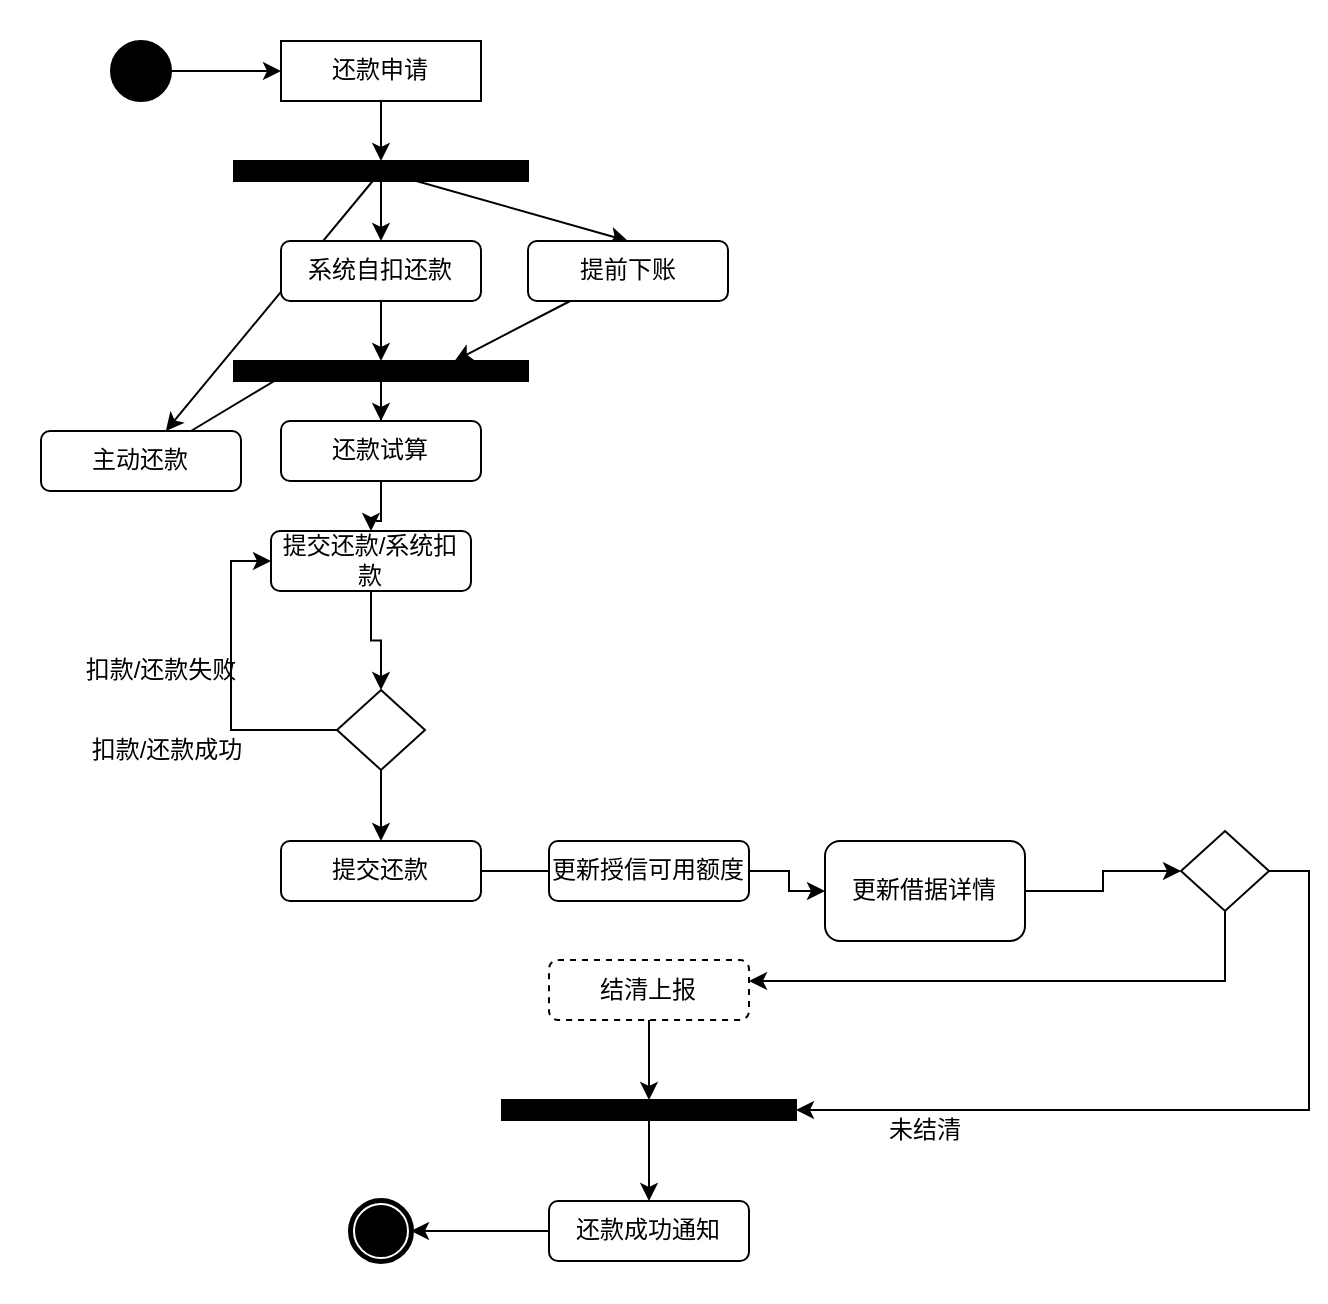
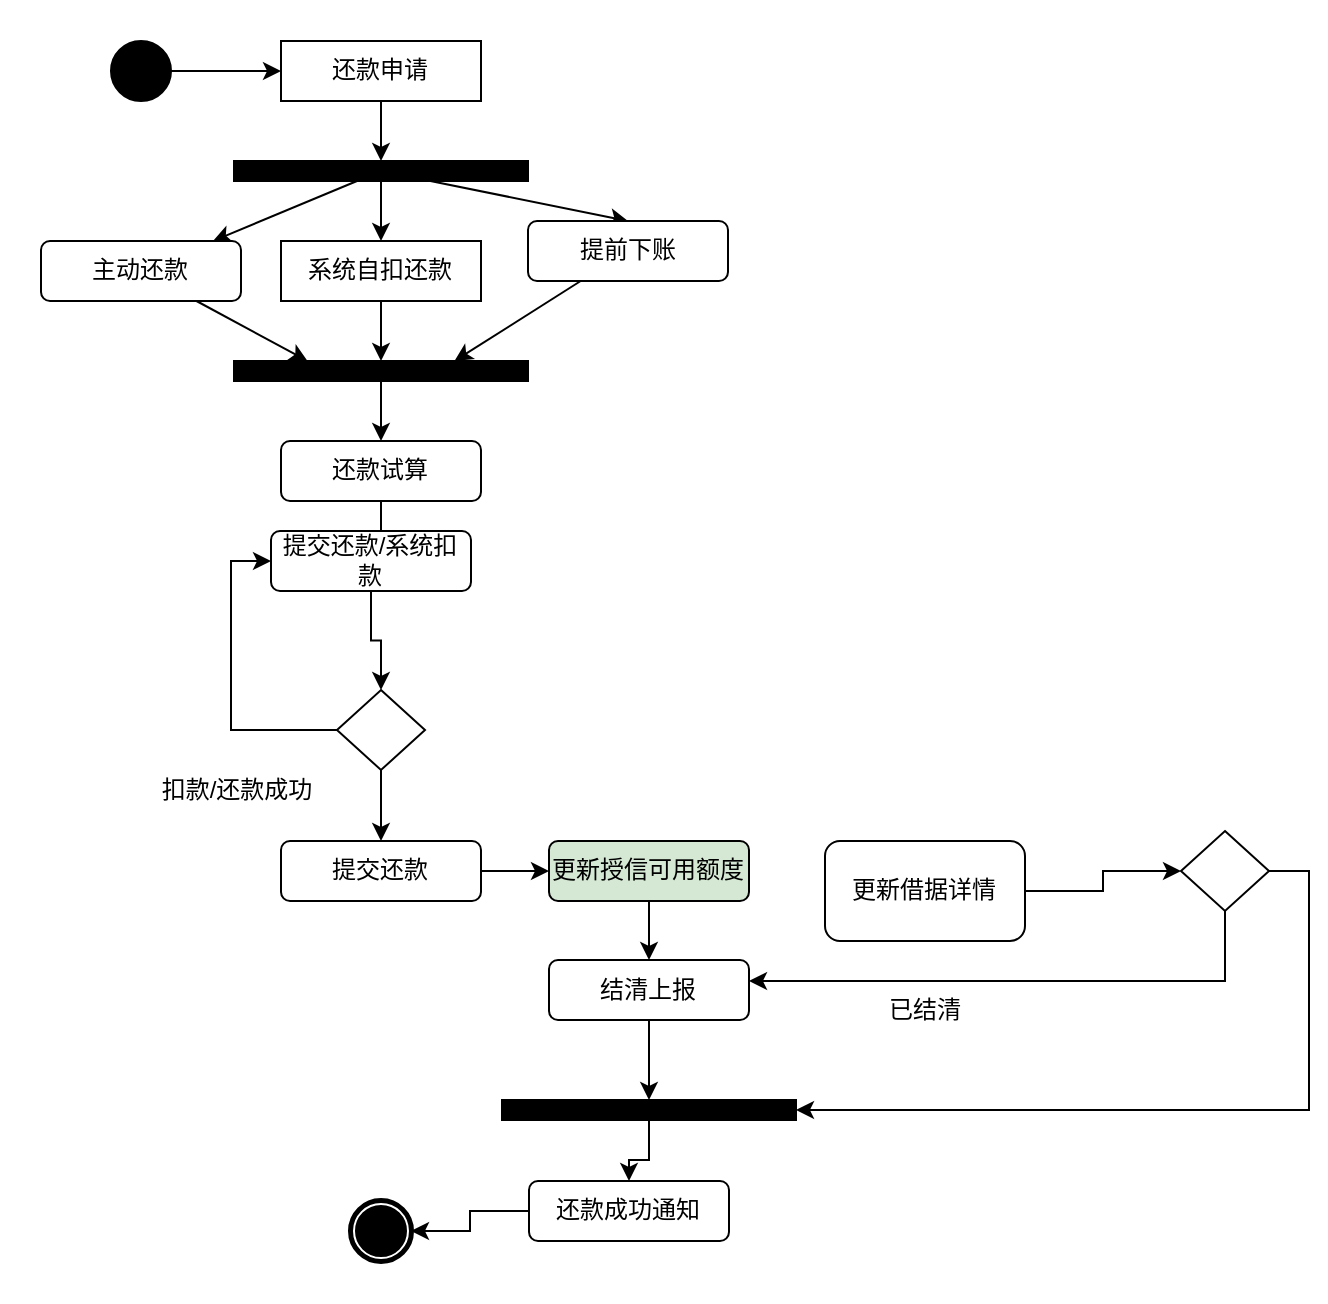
- <mxCell id="13" value="系统自扣还款" style="rounded=1;whiteSpace=wrap;html=1;" parent="1" vertex="1"><mxGeometry x="140" y="120" width="100" height="30" as="geometry" /></mxCell>
+ <mxCell id="13" value="系统自扣还款" style="whiteSpace=wrap;html=1;rounded=0;" parent="1" vertex="1"><mxGeometry x="140" y="120" width="100" height="30" as="geometry" /></mxCell>
- <mxCell id="15" value="提前下账" style="rounded=1;whiteSpace=wrap;html=1;" parent="1" vertex="1"><mxGeometry x="263.5" y="120" width="100" height="30" as="geometry" /></mxCell>
+ <mxCell id="15" value="提前下账" style="rounded=1;whiteSpace=wrap;html=1;" parent="1" vertex="1"><mxGeometry x="263.5" y="110" width="100" height="30" as="geometry" /></mxCell>
- <mxCell id="19" value="还款试算" style="rounded=1;whiteSpace=wrap;html=1;" parent="1" vertex="1"><mxGeometry x="140" y="210" width="100" height="30" as="geometry" /></mxCell>
+ <mxCell id="19" value="还款试算" style="rounded=1;whiteSpace=wrap;html=1;" parent="1" vertex="1"><mxGeometry x="140" y="220" width="100" height="30" as="geometry" /></mxCell>
- <mxCell id="11" value="主动还款" style="rounded=1;whiteSpace=wrap;html=1;" parent="1" vertex="1"><mxGeometry x="20" y="215" width="100" height="30" as="geometry" /></mxCell>
+ <mxCell id="11" value="主动还款" style="rounded=1;whiteSpace=wrap;html=1;" parent="1" vertex="1"><mxGeometry x="20" y="120" width="100" height="30" as="geometry" /></mxCell>
- <mxCell id="25" value="扣款/还款失败" style="text;html=1;align=center;verticalAlign=middle;resizable=0;points=[];autosize=1;strokeColor=none;fillColor=none;" parent="1" vertex="1"><mxGeometry x="30" y="320" width="100" height="30" as="geometry" /></mxCell>
- <mxCell id="32" value="扣款/还款成功" style="text;html=1;align=center;verticalAlign=middle;resizable=0;points=[];autosize=1;strokeColor=none;fillColor=none;" parent="1" vertex="1"><mxGeometry x="33" y="359.5" width="100" height="30" as="geometry" /></mxCell>
+ <mxCell id="32" value="扣款/还款成功" style="text;html=1;align=center;verticalAlign=middle;resizable=0;points=[];autosize=1;strokeColor=none;fillColor=none;" parent="1" vertex="1"><mxGeometry x="68" y="379.5" width="100" height="30" as="geometry" /></mxCell>
- <mxCell id="26" value="" style="edgeStyle=orthogonalEdgeStyle;rounded=0;orthogonalLoop=1;jettySize=auto;html=1;endArrow=none;" parent="1" source="27" target="29" edge="1"><mxGeometry relative="1" as="geometry" /></mxCell>
+ <mxCell id="26" value="" style="edgeStyle=orthogonalEdgeStyle;rounded=0;orthogonalLoop=1;jettySize=auto;html=1;" parent="1" source="27" target="29" edge="1"><mxGeometry relative="1" as="geometry" /></mxCell>
- <mxCell id="29" value="更新授信可用额度" style="rounded=1;whiteSpace=wrap;html=1;" parent="1" vertex="1"><mxGeometry x="274" y="420" width="100" height="30" as="geometry" /></mxCell>
+ <mxCell id="29" value="更新授信可用额度" style="rounded=1;whiteSpace=wrap;html=1;fillColor=#d5e8d4;" parent="1" vertex="1"><mxGeometry x="274" y="420" width="100" height="30" as="geometry" /></mxCell>
- <mxCell id="28" value="" style="edgeStyle=orthogonalEdgeStyle;rounded=0;orthogonalLoop=1;jettySize=auto;html=1;entryX=0;entryY=0.5;entryDx=0;entryDy=0;" parent="1" source="29" target="31" edge="1"><mxGeometry relative="1" as="geometry"><mxPoint x="380" y="505" as="targetPoint" /></mxGeometry></mxCell>
+ <mxCell id="28" value="" style="edgeStyle=orthogonalEdgeStyle;rounded=0;orthogonalLoop=1;jettySize=auto;html=1;" parent="1" source="29" target="37" edge="1"><mxGeometry relative="1" as="geometry"><mxPoint x="380" y="505" as="targetPoint" /></mxGeometry></mxCell>
- <mxCell id="37" value="结清上报" style="rounded=1;whiteSpace=wrap;html=1;dashed=1;" parent="1" vertex="1"><mxGeometry x="274" y="479.5" width="100" height="30" as="geometry" /></mxCell>
+ <mxCell id="37" value="结清上报" style="rounded=1;whiteSpace=wrap;html=1;" parent="1" vertex="1"><mxGeometry x="274" y="479.5" width="100" height="30" as="geometry" /></mxCell>
+ <mxCell id="38" value="已结清" style="text;html=1;align=center;verticalAlign=middle;resizable=0;points=[];autosize=1;strokeColor=none;fillColor=none;" parent="1" vertex="1"><mxGeometry x="432" y="490" width="60" height="30" as="geometry" /></mxCell>
- <mxCell id="41" value="未结清" style="text;html=1;align=center;verticalAlign=middle;resizable=0;points=[];autosize=1;strokeColor=none;fillColor=none;" parent="1" vertex="1"><mxGeometry x="432" y="549.5" width="60" height="30" as="geometry" /></mxCell>
- <mxCell id="43" value="还款成功通知" style="rounded=1;whiteSpace=wrap;html=1;" parent="1" vertex="1"><mxGeometry x="274" y="600" width="100" height="30" as="geometry" /></mxCell>
+ <mxCell id="43" value="还款成功通知" style="rounded=1;whiteSpace=wrap;html=1;" parent="1" vertex="1"><mxGeometry x="264" y="590" width="100" height="30" as="geometry" /></mxCell>
